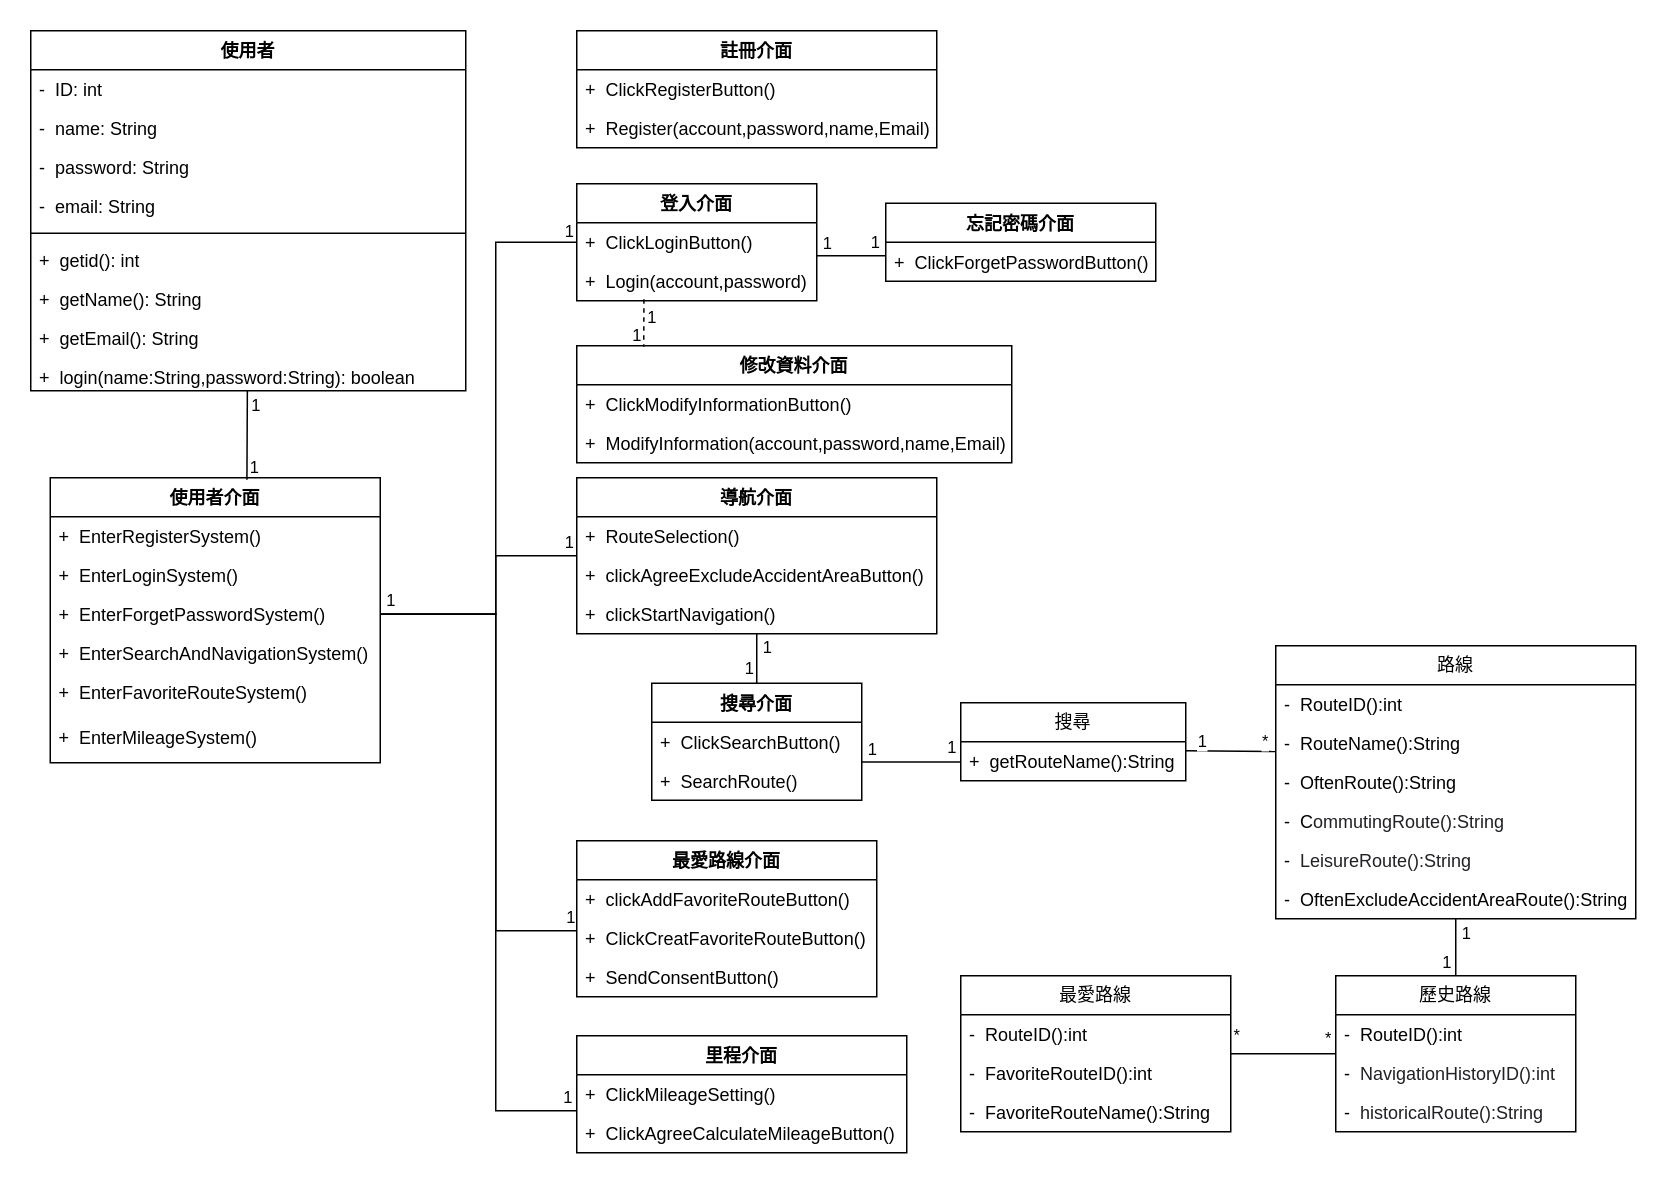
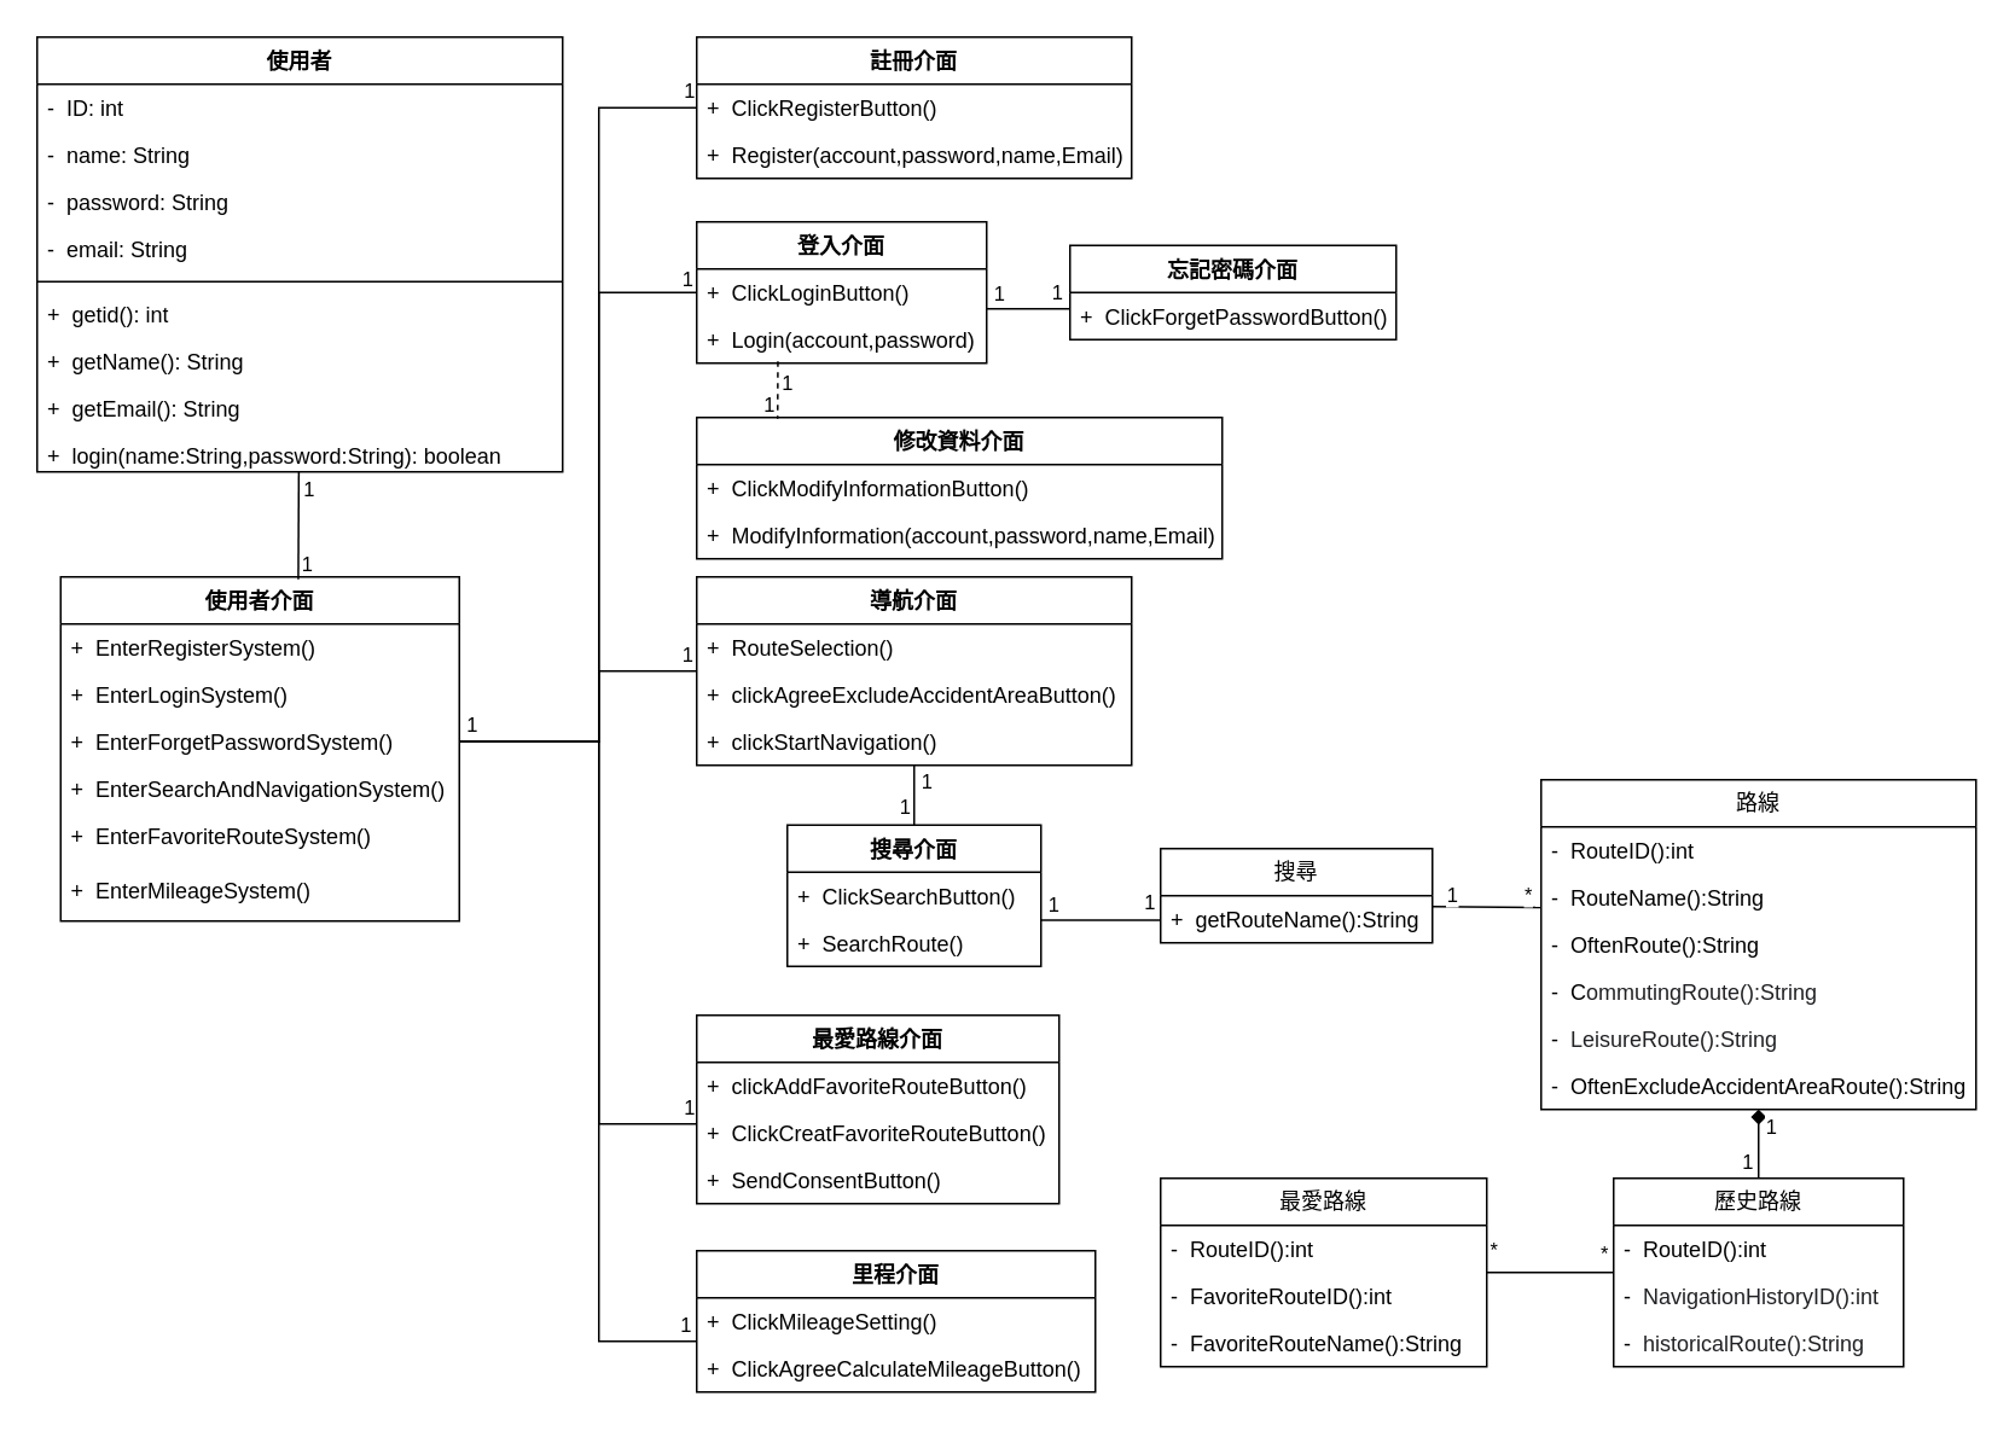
+ <mxCell id="68" value="1" style="endArrow=none;html=1;rounded=0;exitX=1;exitY=0.5;exitDx=0;exitDy=0;edgeStyle=orthogonalEdgeStyle;endFill=0;" edge="1" parent="1" source="15" target="19"><mxGeometry x="0.983" y="9" width="50" height="50" relative="1" as="geometry"><mxPoint x="570" y="280" as="sourcePoint" /><mxPoint x="620" y="230" as="targetPoint" /><Array as="points"><mxPoint x="330" y="409" /><mxPoint x="330" y="59" /></Array><mxPoint as="offset" /></mxGeometry></mxCell>
- <mxCell id="78" value="" style="endArrow=none;html=1;rounded=0;" edge="1" parent="1" source="41" target="45"><mxGeometry width="50" height="50" relative="1" as="geometry"><mxPoint x="570" y="580" as="sourcePoint" /><mxPoint x="620" y="530" as="targetPoint" /></mxGeometry></mxCell>
+ <mxCell id="78" value="" style="endArrow=diamond;html=1;rounded=0;" edge="1" parent="1" source="41" target="45"><mxGeometry width="50" height="50" relative="1" as="geometry"><mxPoint x="570" y="580" as="sourcePoint" /><mxPoint x="620" y="530" as="targetPoint" /></mxGeometry></mxCell>
